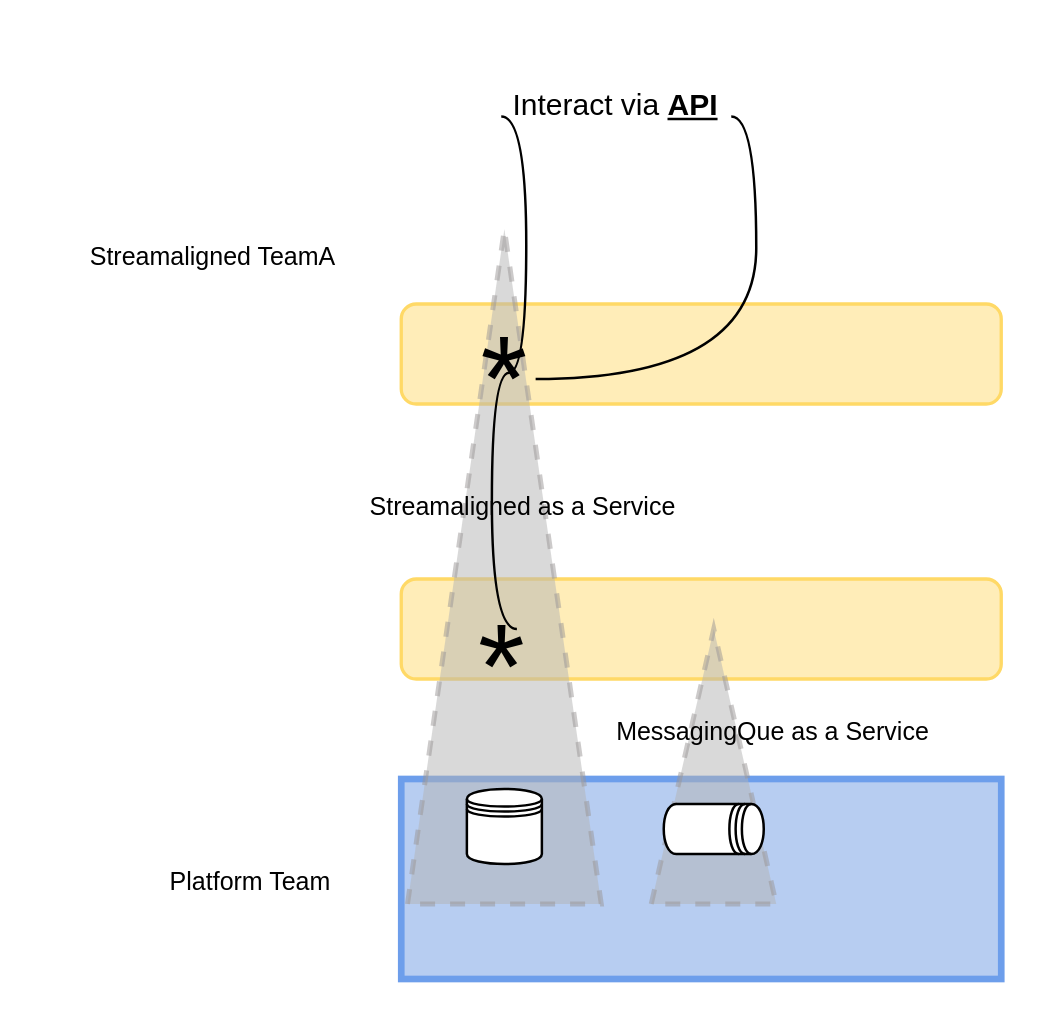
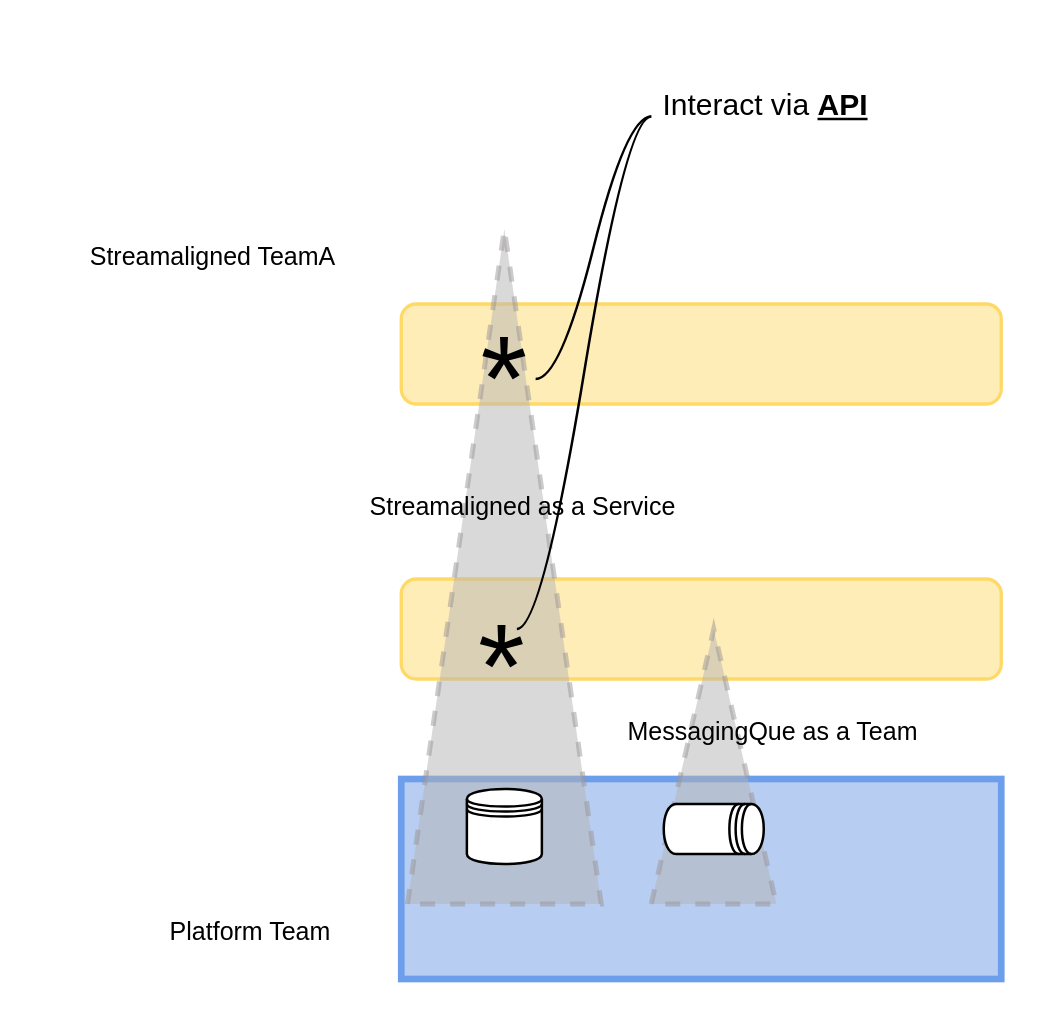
- <mxCell id="16" value="&lt;font style=&quot;font-size: 12px;&quot;&gt;Interact via &lt;b&gt;&lt;u&gt;API&lt;/u&gt;&lt;/b&gt;&lt;/font&gt;" style="text;strokeColor=none;align=center;fillColor=none;html=1;verticalAlign=bottom;whiteSpace=wrap;rounded=0;fontSize=48;" vertex="1" parent="1"><mxGeometry x="200" y="20" width="92" height="30" as="geometry" /></mxCell>
+ <mxCell id="16" value="&lt;font style=&quot;font-size: 12px;&quot;&gt;Interact via &lt;b&gt;&lt;u&gt;API&lt;/u&gt;&lt;/b&gt;&lt;/font&gt;" style="text;strokeColor=none;align=center;fillColor=none;html=1;verticalAlign=bottom;whiteSpace=wrap;rounded=0;fontSize=48;" vertex="1" parent="1"><mxGeometry x="260" y="20" width="92" height="30" as="geometry" /></mxCell>
- <mxCell id="11" value="&lt;font style=&quot;font-size: 10px;&quot;&gt;MessagingQue as a Service&lt;/font&gt;" style="text;strokeColor=none;align=center;fillColor=none;html=1;verticalAlign=bottom;whiteSpace=wrap;rounded=0;fontSize=48;" vertex="1" parent="1"><mxGeometry x="240" y="260" width="137.5" height="40" as="geometry" /></mxCell>
+ <mxCell id="11" value="&lt;font style=&quot;font-size: 10px;&quot;&gt;MessagingQue as a Team&lt;/font&gt;" style="text;strokeColor=none;align=center;fillColor=none;html=1;verticalAlign=bottom;whiteSpace=wrap;rounded=0;fontSize=48;" vertex="1" parent="1"><mxGeometry x="240" y="260" width="137.5" height="40" as="geometry" /></mxCell>
- <mxCell id="14" value="&lt;font style=&quot;font-size: 10px;&quot;&gt;Platform Team&lt;/font&gt;" style="text;strokeColor=none;align=center;fillColor=none;html=1;verticalAlign=bottom;whiteSpace=wrap;rounded=0;fontSize=48;" vertex="1" parent="1"><mxGeometry x="50" y="320" width="100" height="40" as="geometry" /></mxCell>
+ <mxCell id="14" value="&lt;font style=&quot;font-size: 10px;&quot;&gt;Platform Team&lt;/font&gt;" style="text;strokeColor=none;align=center;fillColor=none;html=1;verticalAlign=bottom;whiteSpace=wrap;rounded=0;fontSize=48;" vertex="1" parent="1"><mxGeometry x="50" y="340" width="100" height="40" as="geometry" /></mxCell>
